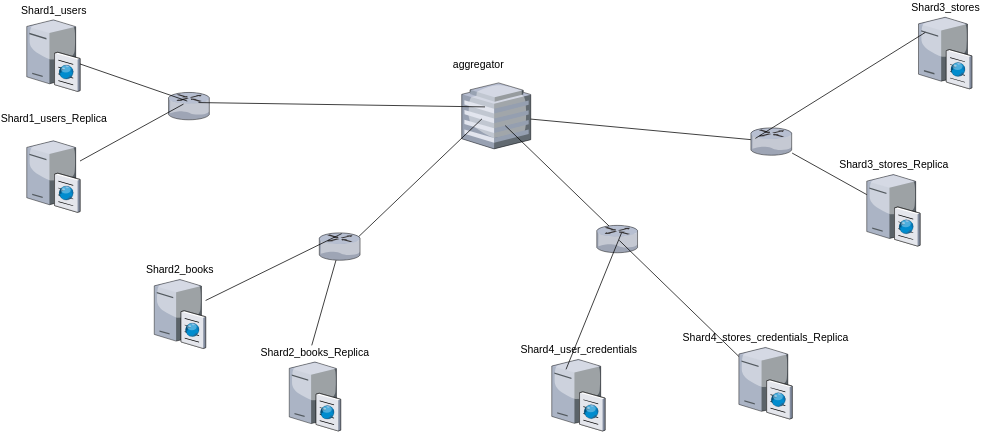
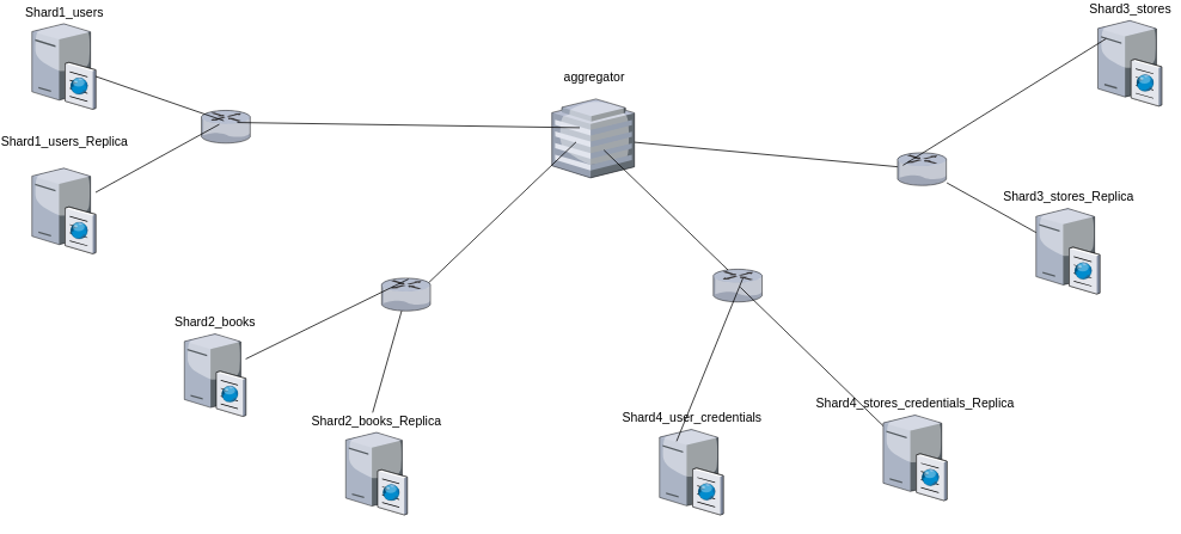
- <mxCell id="12" value="&lt;span style=&quot;font-size: 14px;&quot;&gt;aggregator&lt;/span&gt;" style="text;html=1;align=center;verticalAlign=middle;resizable=0;points=[];autosize=1;strokeColor=none;fillColor=none;" vertex="1" parent="1"><mxGeometry x="577" y="70" width="90" height="30" as="geometry" /></mxCell>
+ <mxCell id="12" value="&lt;span style=&quot;font-size: 14px;&quot;&gt;aggregator&lt;/span&gt;" style="text;html=1;align=center;verticalAlign=middle;resizable=0;points=[];autosize=1;strokeColor=none;fillColor=none;" vertex="1" parent="1"><mxGeometry x="602" y="70" width="90" height="30" as="geometry" /></mxCell>
